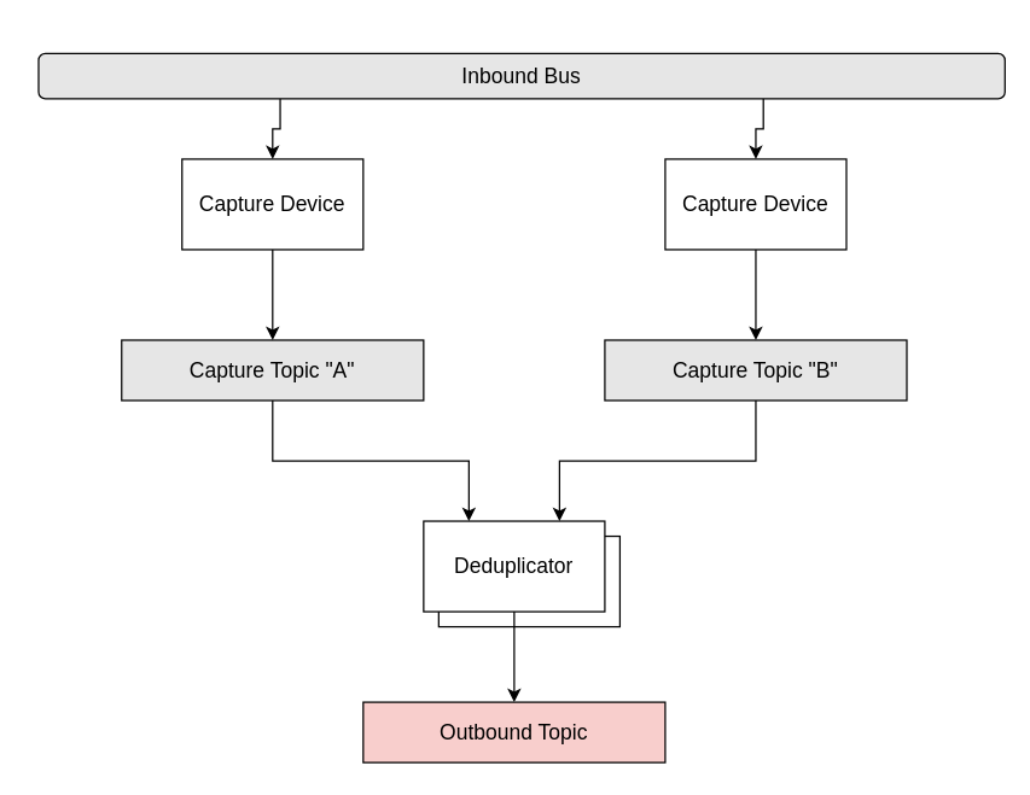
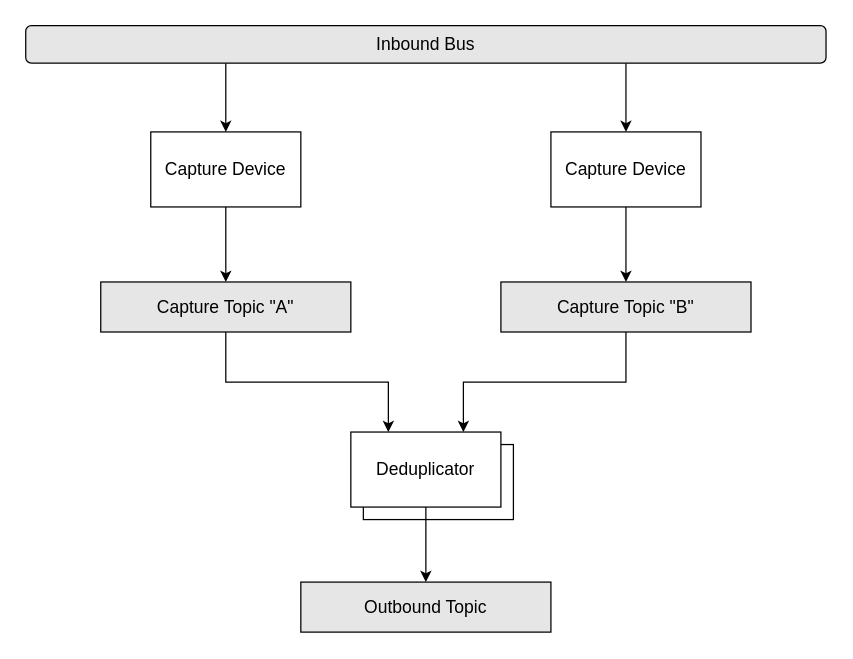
- <mxCell id="6" value="Inbound Bus" style="rounded=1;whiteSpace=wrap;html=1;fontSize=14;labelBackgroundColor=none;fillColor=#E6E6E6;gradientColor=none;" parent="1" vertex="1"><mxGeometry x="25" y="35" width="640" height="30" as="geometry" /></mxCell>
+ <mxCell id="6" value="Inbound Bus" style="rounded=1;whiteSpace=wrap;html=1;fontSize=14;labelBackgroundColor=none;fillColor=#E6E6E6;gradientColor=none;" parent="1" vertex="1"><mxGeometry x="20" y="20" width="640" height="30" as="geometry" /></mxCell>
- <mxCell id="14" value="Outbound Topic" style="rounded=0;whiteSpace=wrap;html=1;fontSize=14;fillColor=#f8cecc;" parent="1" vertex="1"><mxGeometry x="240" y="465" width="200" height="40" as="geometry" /></mxCell>
+ <mxCell id="14" value="Outbound Topic" style="rounded=0;whiteSpace=wrap;html=1;fontSize=14;fillColor=#E6E6E6;" parent="1" vertex="1"><mxGeometry x="240" y="465" width="200" height="40" as="geometry" /></mxCell>
